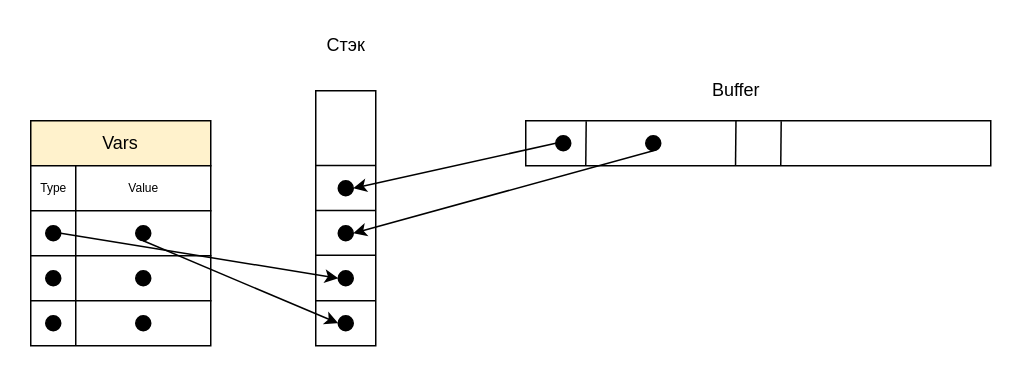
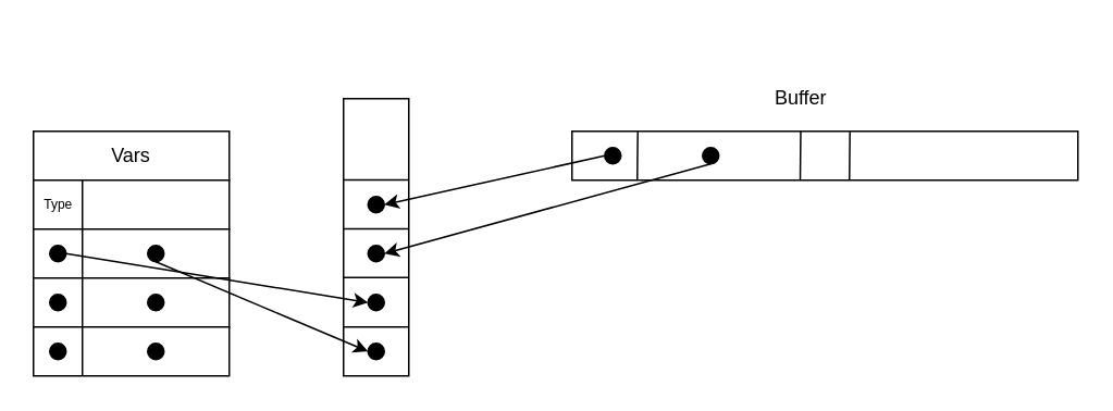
- <mxCell id="39" value="Стэк" style="text;html=1;resizable=0;autosize=1;align=center;verticalAlign=middle;points=[];fillColor=none;strokeColor=none;rounded=0;" vertex="1" parent="1"><mxGeometry x="210" y="20" width="40" height="20" as="geometry" /></mxCell>
- <mxCell id="2" value="Vars" style="rounded=0;whiteSpace=wrap;html=1;fillColor=#fff2cc;" vertex="1" parent="1"><mxGeometry x="20" y="80" width="120" height="30" as="geometry" /></mxCell>
+ <mxCell id="2" value="Vars" style="rounded=0;whiteSpace=wrap;html=1;" vertex="1" parent="1"><mxGeometry x="20" y="80" width="120" height="30" as="geometry" /></mxCell>
- <mxCell id="17" value="Value" style="text;html=1;resizable=0;autosize=1;align=center;verticalAlign=middle;points=[];fillColor=none;strokeColor=none;rounded=0;fontSize=8;" vertex="1" parent="1"><mxGeometry x="75" y="115" width="40" height="20" as="geometry" /></mxCell>
